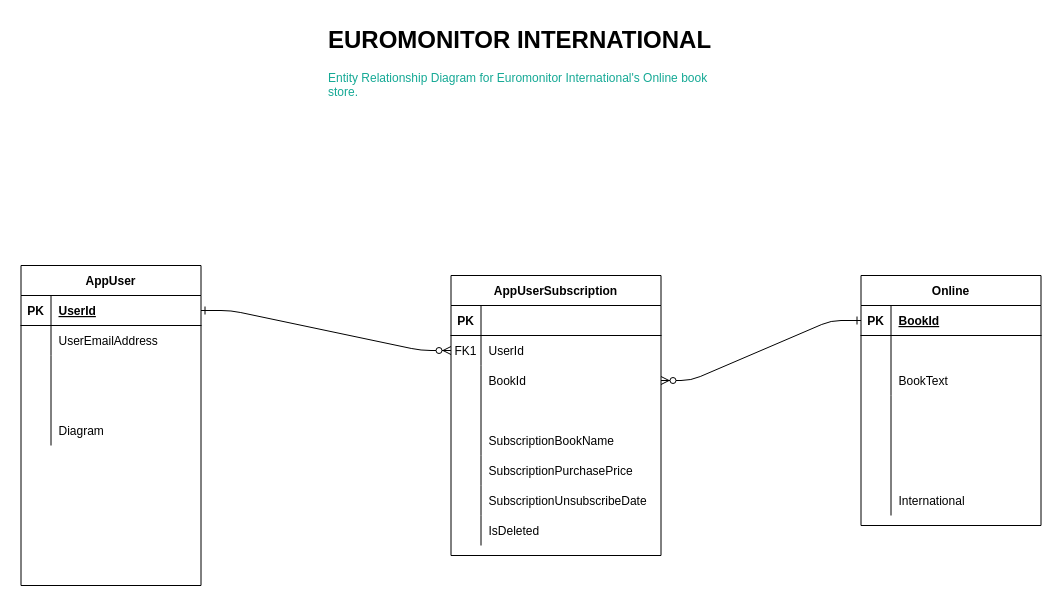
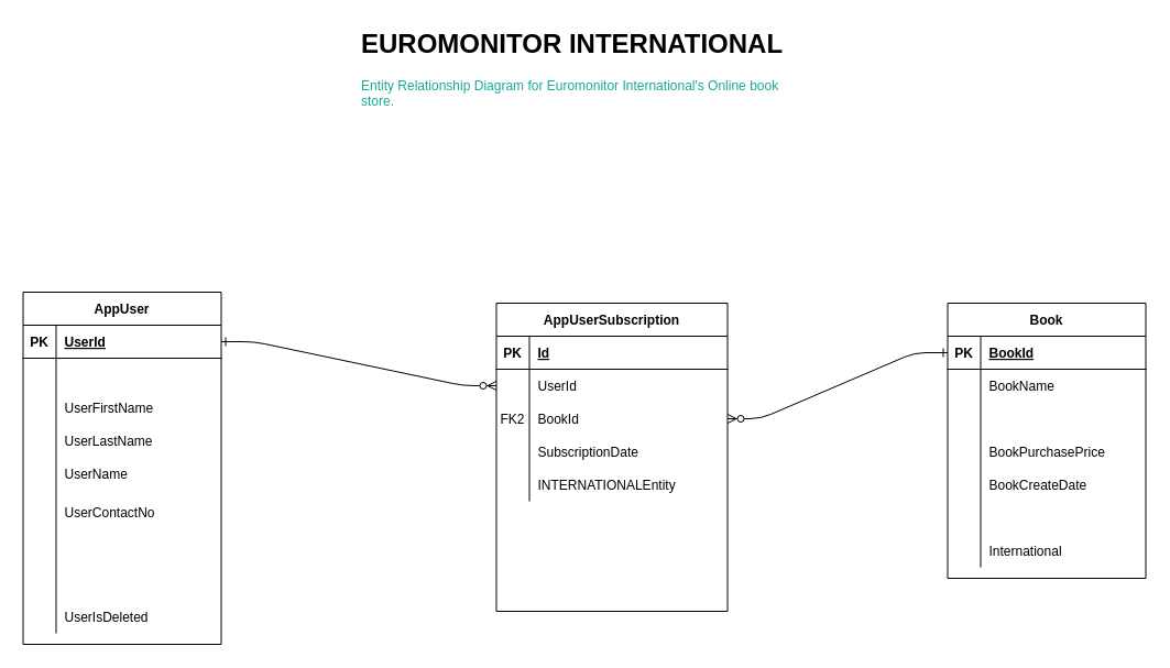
- <mxCell id="28" value="Online" style="shape=table;startSize=30;container=1;collapsible=1;childLayout=tableLayout;fixedRows=1;rowLines=0;fontStyle=1;align=center;resizeLast=1;" vertex="1" parent="1"><mxGeometry x="860.5" y="275" width="180" height="250" as="geometry" /></mxCell>
+ <mxCell id="28" value="Book" style="shape=table;startSize=30;container=1;collapsible=1;childLayout=tableLayout;fixedRows=1;rowLines=0;fontStyle=1;align=center;resizeLast=1;" vertex="1" parent="1"><mxGeometry x="860.5" y="275" width="180" height="250" as="geometry" /></mxCell>
+ <mxCell id="52" value="Id" style="shape=partialRectangle;connectable=0;fillColor=none;top=0;left=0;bottom=0;right=0;align=left;spacingLeft=6;fontStyle=5;overflow=hidden;" vertex="1" parent="50"><mxGeometry x="30" width="180" height="30" as="geometry" /></mxCell>
- <mxCell id="8" value="UserEmailAddress" style="shape=partialRectangle;connectable=0;fillColor=none;top=0;left=0;bottom=0;right=0;align=left;spacingLeft=6;overflow=hidden;" vertex="1" parent="6"><mxGeometry x="30" width="150" height="30" as="geometry" /></mxCell>
- <mxCell id="54" value="FK1" style="shape=partialRectangle;connectable=0;fillColor=none;top=0;left=0;bottom=0;right=0;editable=1;overflow=hidden;" vertex="1" parent="53"><mxGeometry width="30" height="30" as="geometry" /></mxCell>
+ <mxCell id="34" value="BookName" style="shape=partialRectangle;connectable=0;fillColor=none;top=0;left=0;bottom=0;right=0;align=left;spacingLeft=6;overflow=hidden;" vertex="1" parent="32"><mxGeometry x="30" width="150" height="30" as="geometry" /></mxCell>
+ <mxCell id="11" value="UserFirstName" style="shape=partialRectangle;connectable=0;fillColor=none;top=0;left=0;bottom=0;right=0;align=left;spacingLeft=6;overflow=hidden;" vertex="1" parent="9"><mxGeometry x="30" width="150" height="30" as="geometry" /></mxCell>
+ <mxCell id="57" value="FK2" style="shape=partialRectangle;connectable=0;fillColor=none;top=0;left=0;bottom=0;right=0;editable=1;overflow=hidden;" vertex="1" parent="56"><mxGeometry width="30" height="30" as="geometry" /></mxCell>
- <mxCell id="37" value="BookText" style="shape=partialRectangle;connectable=0;fillColor=none;top=0;left=0;bottom=0;right=0;align=left;spacingLeft=6;overflow=hidden;" vertex="1" parent="35"><mxGeometry x="30" width="150" height="30" as="geometry" /></mxCell>
+ <mxCell id="14" value="UserLastName" style="shape=partialRectangle;connectable=0;fillColor=none;top=0;left=0;bottom=0;right=0;align=left;spacingLeft=6;overflow=hidden;" vertex="1" parent="12"><mxGeometry x="30" width="150" height="30" as="geometry" /></mxCell>
+ <mxCell id="61" value="SubscriptionDate" style="shape=partialRectangle;connectable=0;fillColor=none;top=0;left=0;bottom=0;right=0;align=left;spacingLeft=6;overflow=hidden;" vertex="1" parent="59"><mxGeometry x="30" width="180" height="30" as="geometry" /></mxCell>
+ <mxCell id="40" value="BookPurchasePrice" style="shape=partialRectangle;connectable=0;fillColor=none;top=0;left=0;bottom=0;right=0;align=left;spacingLeft=6;overflow=hidden;" vertex="1" parent="38"><mxGeometry x="30" width="150" height="30" as="geometry" /></mxCell>
- <mxCell id="17" value="Diagram" style="shape=partialRectangle;connectable=0;fillColor=none;top=0;left=0;bottom=0;right=0;align=left;spacingLeft=6;overflow=hidden;" vertex="1" parent="15"><mxGeometry x="30" width="150" height="30" as="geometry" /></mxCell>
+ <mxCell id="17" value="UserName" style="shape=partialRectangle;connectable=0;fillColor=none;top=0;left=0;bottom=0;right=0;align=left;spacingLeft=6;overflow=hidden;" vertex="1" parent="15"><mxGeometry x="30" width="150" height="30" as="geometry" /></mxCell>
- <mxCell id="64" value="SubscriptionBookName" style="shape=partialRectangle;connectable=0;fillColor=none;top=0;left=0;bottom=0;right=0;align=left;spacingLeft=6;overflow=hidden;" vertex="1" parent="62"><mxGeometry x="30" width="180" height="30" as="geometry" /></mxCell>
+ <mxCell id="64" value="INTERNATIONALEntity" style="shape=partialRectangle;connectable=0;fillColor=none;top=0;left=0;bottom=0;right=0;align=left;spacingLeft=6;overflow=hidden;" vertex="1" parent="62"><mxGeometry x="30" width="180" height="30" as="geometry" /></mxCell>
+ <mxCell id="43" value="BookCreateDate" style="shape=partialRectangle;connectable=0;fillColor=none;top=0;left=0;bottom=0;right=0;align=left;spacingLeft=6;overflow=hidden;" vertex="1" parent="41"><mxGeometry x="30" width="150" height="30" as="geometry" /></mxCell>
+ <mxCell id="20" value="UserContactNo" style="shape=partialRectangle;connectable=0;fillColor=none;top=0;left=0;bottom=0;right=0;align=left;spacingLeft=6;overflow=hidden;" vertex="1" parent="18"><mxGeometry x="30" width="150" height="40" as="geometry" /></mxCell>
- <mxCell id="67" value="SubscriptionPurchasePrice" style="shape=partialRectangle;connectable=0;fillColor=none;top=0;left=0;bottom=0;right=0;align=left;spacingLeft=6;overflow=hidden;" vertex="1" parent="65"><mxGeometry x="30" width="180" height="30" as="geometry" /></mxCell>
- <mxCell id="70" value="SubscriptionUnsubscribeDate" style="shape=partialRectangle;connectable=0;fillColor=none;top=0;left=0;bottom=0;right=0;align=left;spacingLeft=6;overflow=hidden;" vertex="1" parent="68"><mxGeometry x="30" width="180" height="30" as="geometry" /></mxCell>
- <mxCell id="73" value="IsDeleted" style="shape=partialRectangle;connectable=0;fillColor=none;top=0;left=0;bottom=0;right=0;align=left;spacingLeft=6;overflow=hidden;" vertex="1" parent="71"><mxGeometry x="30" width="180" height="30" as="geometry" /></mxCell>
+ <mxCell id="27" value="UserIsDeleted" style="shape=partialRectangle;connectable=0;fillColor=none;top=0;left=0;bottom=0;right=0;align=left;spacingLeft=6;overflow=hidden;" vertex="1" parent="25"><mxGeometry x="30" width="150" height="30" as="geometry" /></mxCell>
